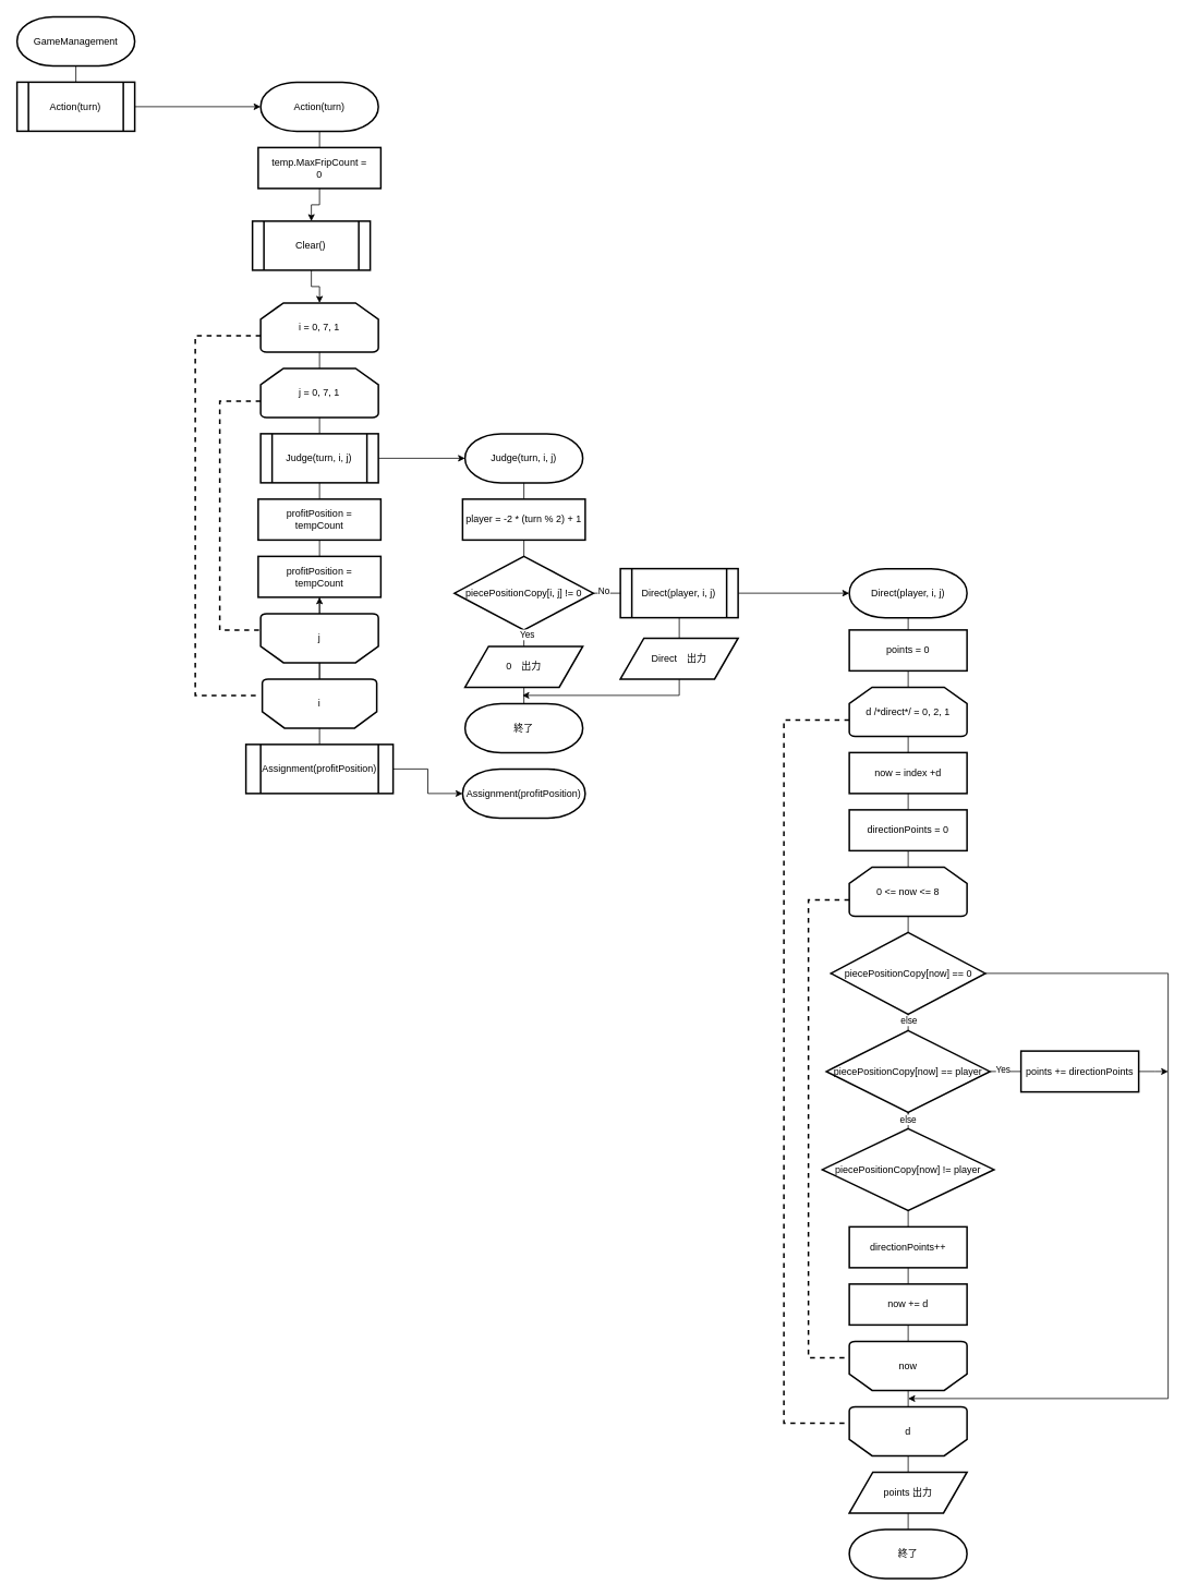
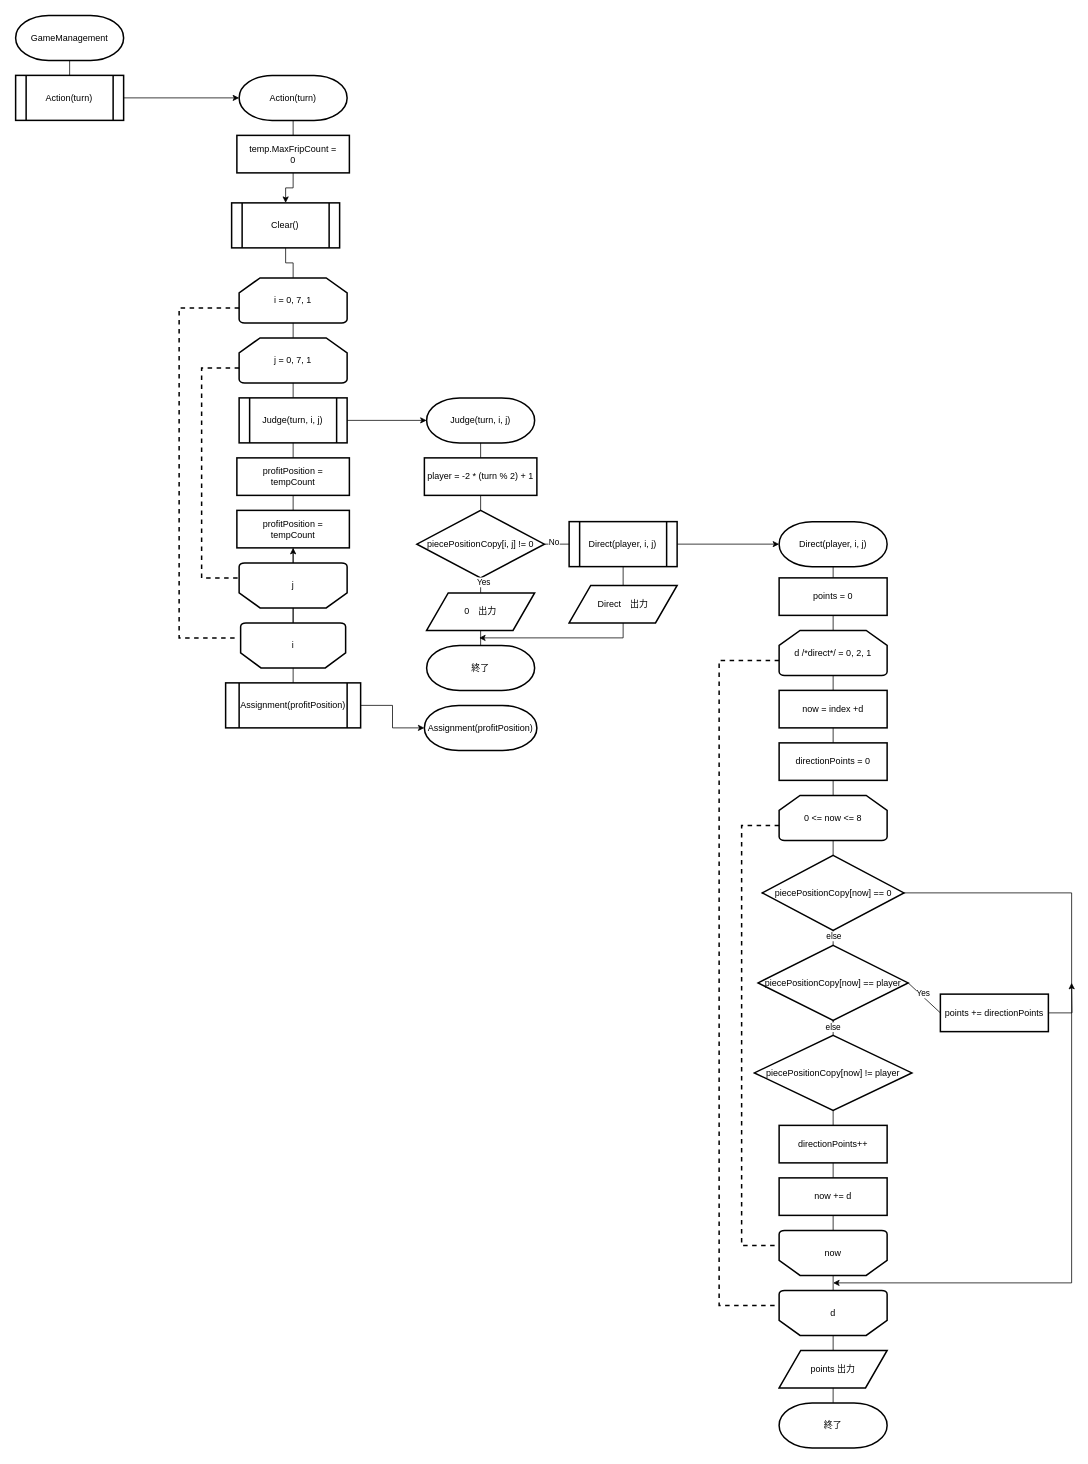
- <mxCell id="88" style="edgeStyle=orthogonalEdgeStyle;rounded=0;orthogonalLoop=1;jettySize=auto;html=1;" edge="1" parent="1" source="89" target="7"><mxGeometry relative="1" as="geometry" /></mxCell>
+ <mxCell id="88" style="edgeStyle=orthogonalEdgeStyle;rounded=0;orthogonalLoop=1;jettySize=auto;html=1;endArrow=none;" edge="1" parent="1" source="89" target="7"><mxGeometry relative="1" as="geometry" /></mxCell>
- <mxCell id="62" value="points += directionPoints" style="html=1;dashed=0;whiteSpace=wrap;strokeWidth=2;" parent="1" vertex="1"><mxGeometry x="1248" y="1285" width="144" height="50" as="geometry" /></mxCell>
+ <mxCell id="62" value="points += directionPoints" style="html=1;dashed=0;whiteSpace=wrap;strokeWidth=2;" parent="1" vertex="1"><mxGeometry x="1253" y="1325" width="144" height="50" as="geometry" /></mxCell>
